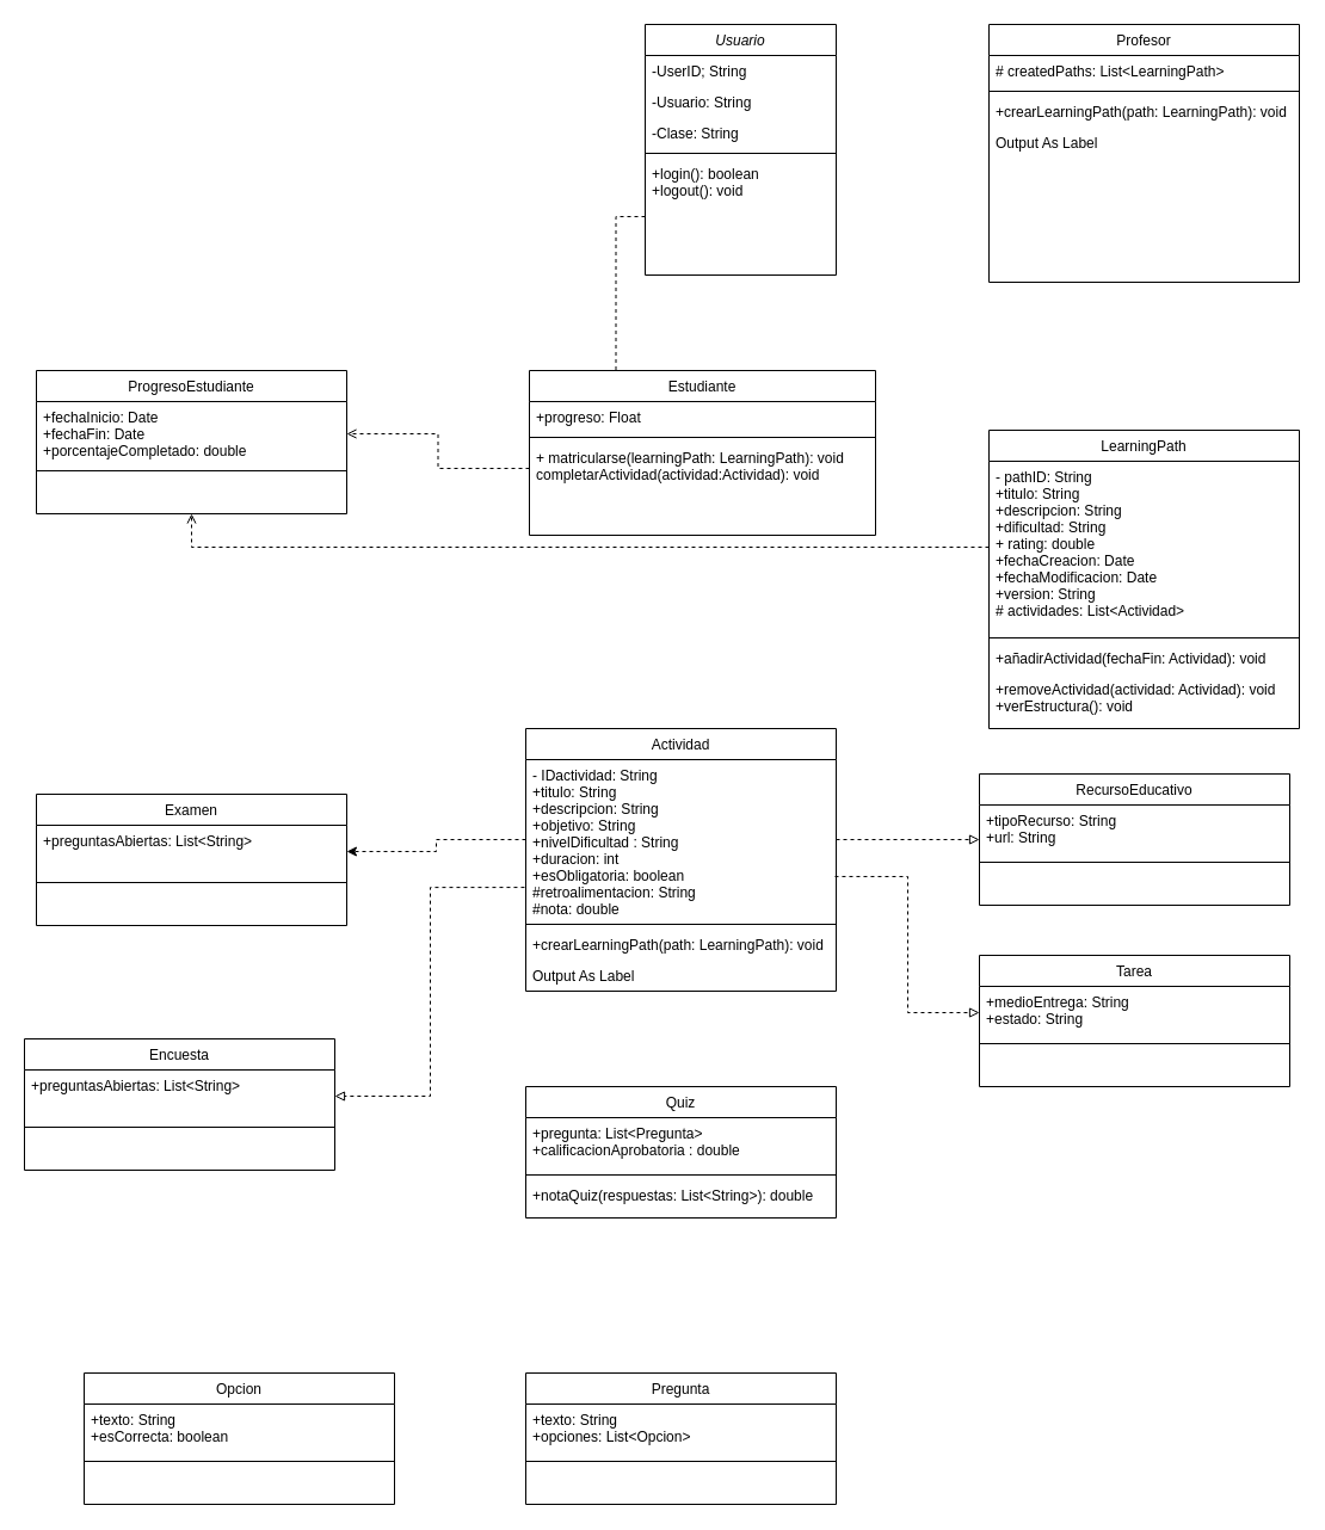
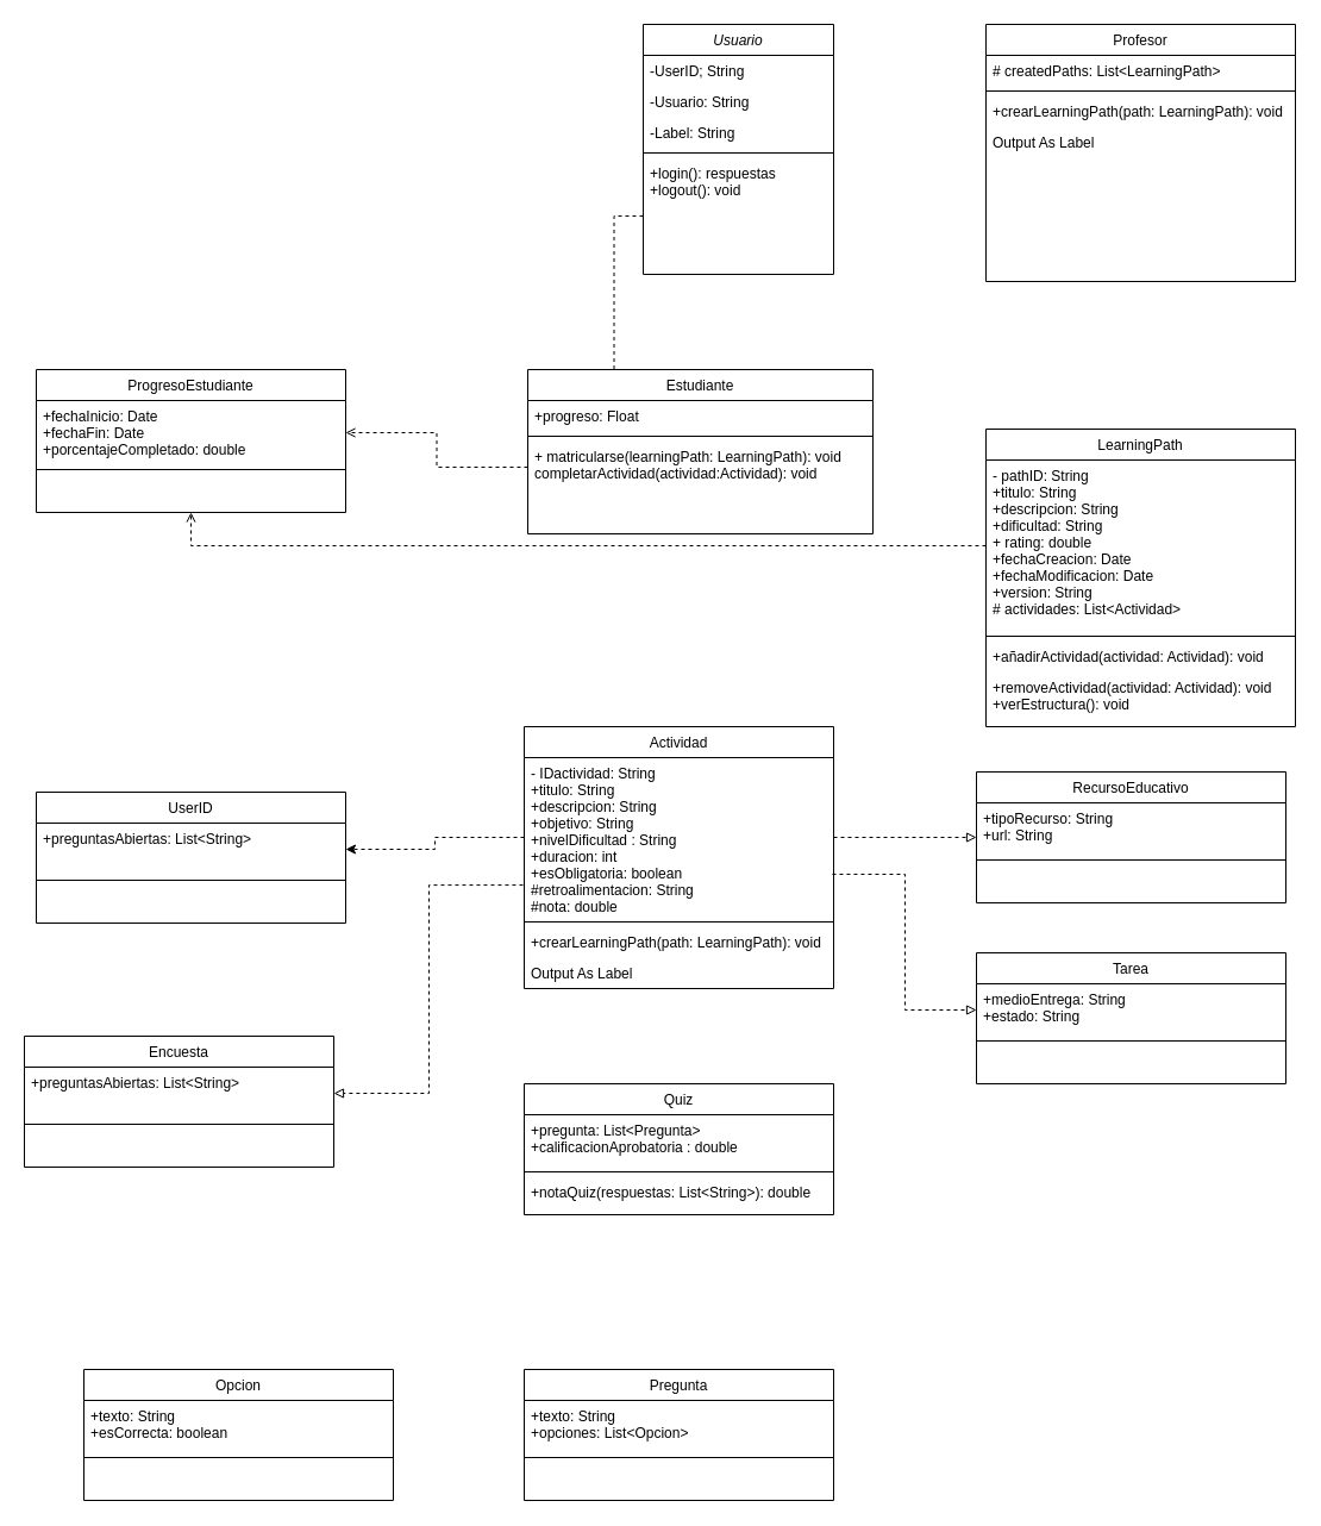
- <mxCell id="5" value="-Clase: String" style="text;align=left;verticalAlign=top;spacingLeft=4;spacingRight=4;overflow=hidden;rotatable=0;points=[[0,0.5],[1,0.5]];portConstraint=eastwest;rounded=0;shadow=0;html=0;" parent="2" vertex="1"><mxGeometry y="78" width="160" height="26" as="geometry" /></mxCell>
+ <mxCell id="5" value="-Label: String" style="text;align=left;verticalAlign=top;spacingLeft=4;spacingRight=4;overflow=hidden;rotatable=0;points=[[0,0.5],[1,0.5]];portConstraint=eastwest;rounded=0;shadow=0;html=0;" parent="2" vertex="1"><mxGeometry y="78" width="160" height="26" as="geometry" /></mxCell>
- <mxCell id="7" value="+login(): boolean&#10;+logout(): void" style="text;align=left;verticalAlign=top;spacingLeft=4;spacingRight=4;overflow=hidden;rotatable=0;points=[[0,0.5],[1,0.5]];portConstraint=eastwest;" parent="2" vertex="1"><mxGeometry y="112" width="160" height="98" as="geometry" /></mxCell>
+ <mxCell id="7" value="+login(): respuestas&#10;+logout(): void" style="text;align=left;verticalAlign=top;spacingLeft=4;spacingRight=4;overflow=hidden;rotatable=0;points=[[0,0.5],[1,0.5]];portConstraint=eastwest;" parent="2" vertex="1"><mxGeometry y="112" width="160" height="98" as="geometry" /></mxCell>
- <mxCell id="21" value="+añadirActividad(fechaFin: Actividad): void" style="text;align=left;verticalAlign=top;spacingLeft=4;spacingRight=4;overflow=hidden;rotatable=0;points=[[0,0.5],[1,0.5]];portConstraint=eastwest;" vertex="1" parent="18"><mxGeometry y="178" width="260" height="26" as="geometry" /></mxCell>
+ <mxCell id="21" value="+añadirActividad(actividad: Actividad): void" style="text;align=left;verticalAlign=top;spacingLeft=4;spacingRight=4;overflow=hidden;rotatable=0;points=[[0,0.5],[1,0.5]];portConstraint=eastwest;" vertex="1" parent="18"><mxGeometry y="178" width="260" height="26" as="geometry" /></mxCell>
- <mxCell id="40" value="Examen" style="swimlane;fontStyle=0;align=center;verticalAlign=top;childLayout=stackLayout;horizontal=1;startSize=26;horizontalStack=0;resizeParent=1;resizeLast=0;collapsible=1;marginBottom=0;rounded=0;shadow=0;strokeWidth=1;" vertex="1" parent="1"><mxGeometry x="30" y="665" width="260" height="110" as="geometry"><mxRectangle x="550" y="140" width="160" height="26" as="alternateBounds" /></mxGeometry></mxCell>
+ <mxCell id="40" value="UserID" style="swimlane;fontStyle=0;align=center;verticalAlign=top;childLayout=stackLayout;horizontal=1;startSize=26;horizontalStack=0;resizeParent=1;resizeLast=0;collapsible=1;marginBottom=0;rounded=0;shadow=0;strokeWidth=1;" vertex="1" parent="1"><mxGeometry x="30" y="665" width="260" height="110" as="geometry"><mxRectangle x="550" y="140" width="160" height="26" as="alternateBounds" /></mxGeometry></mxCell>
